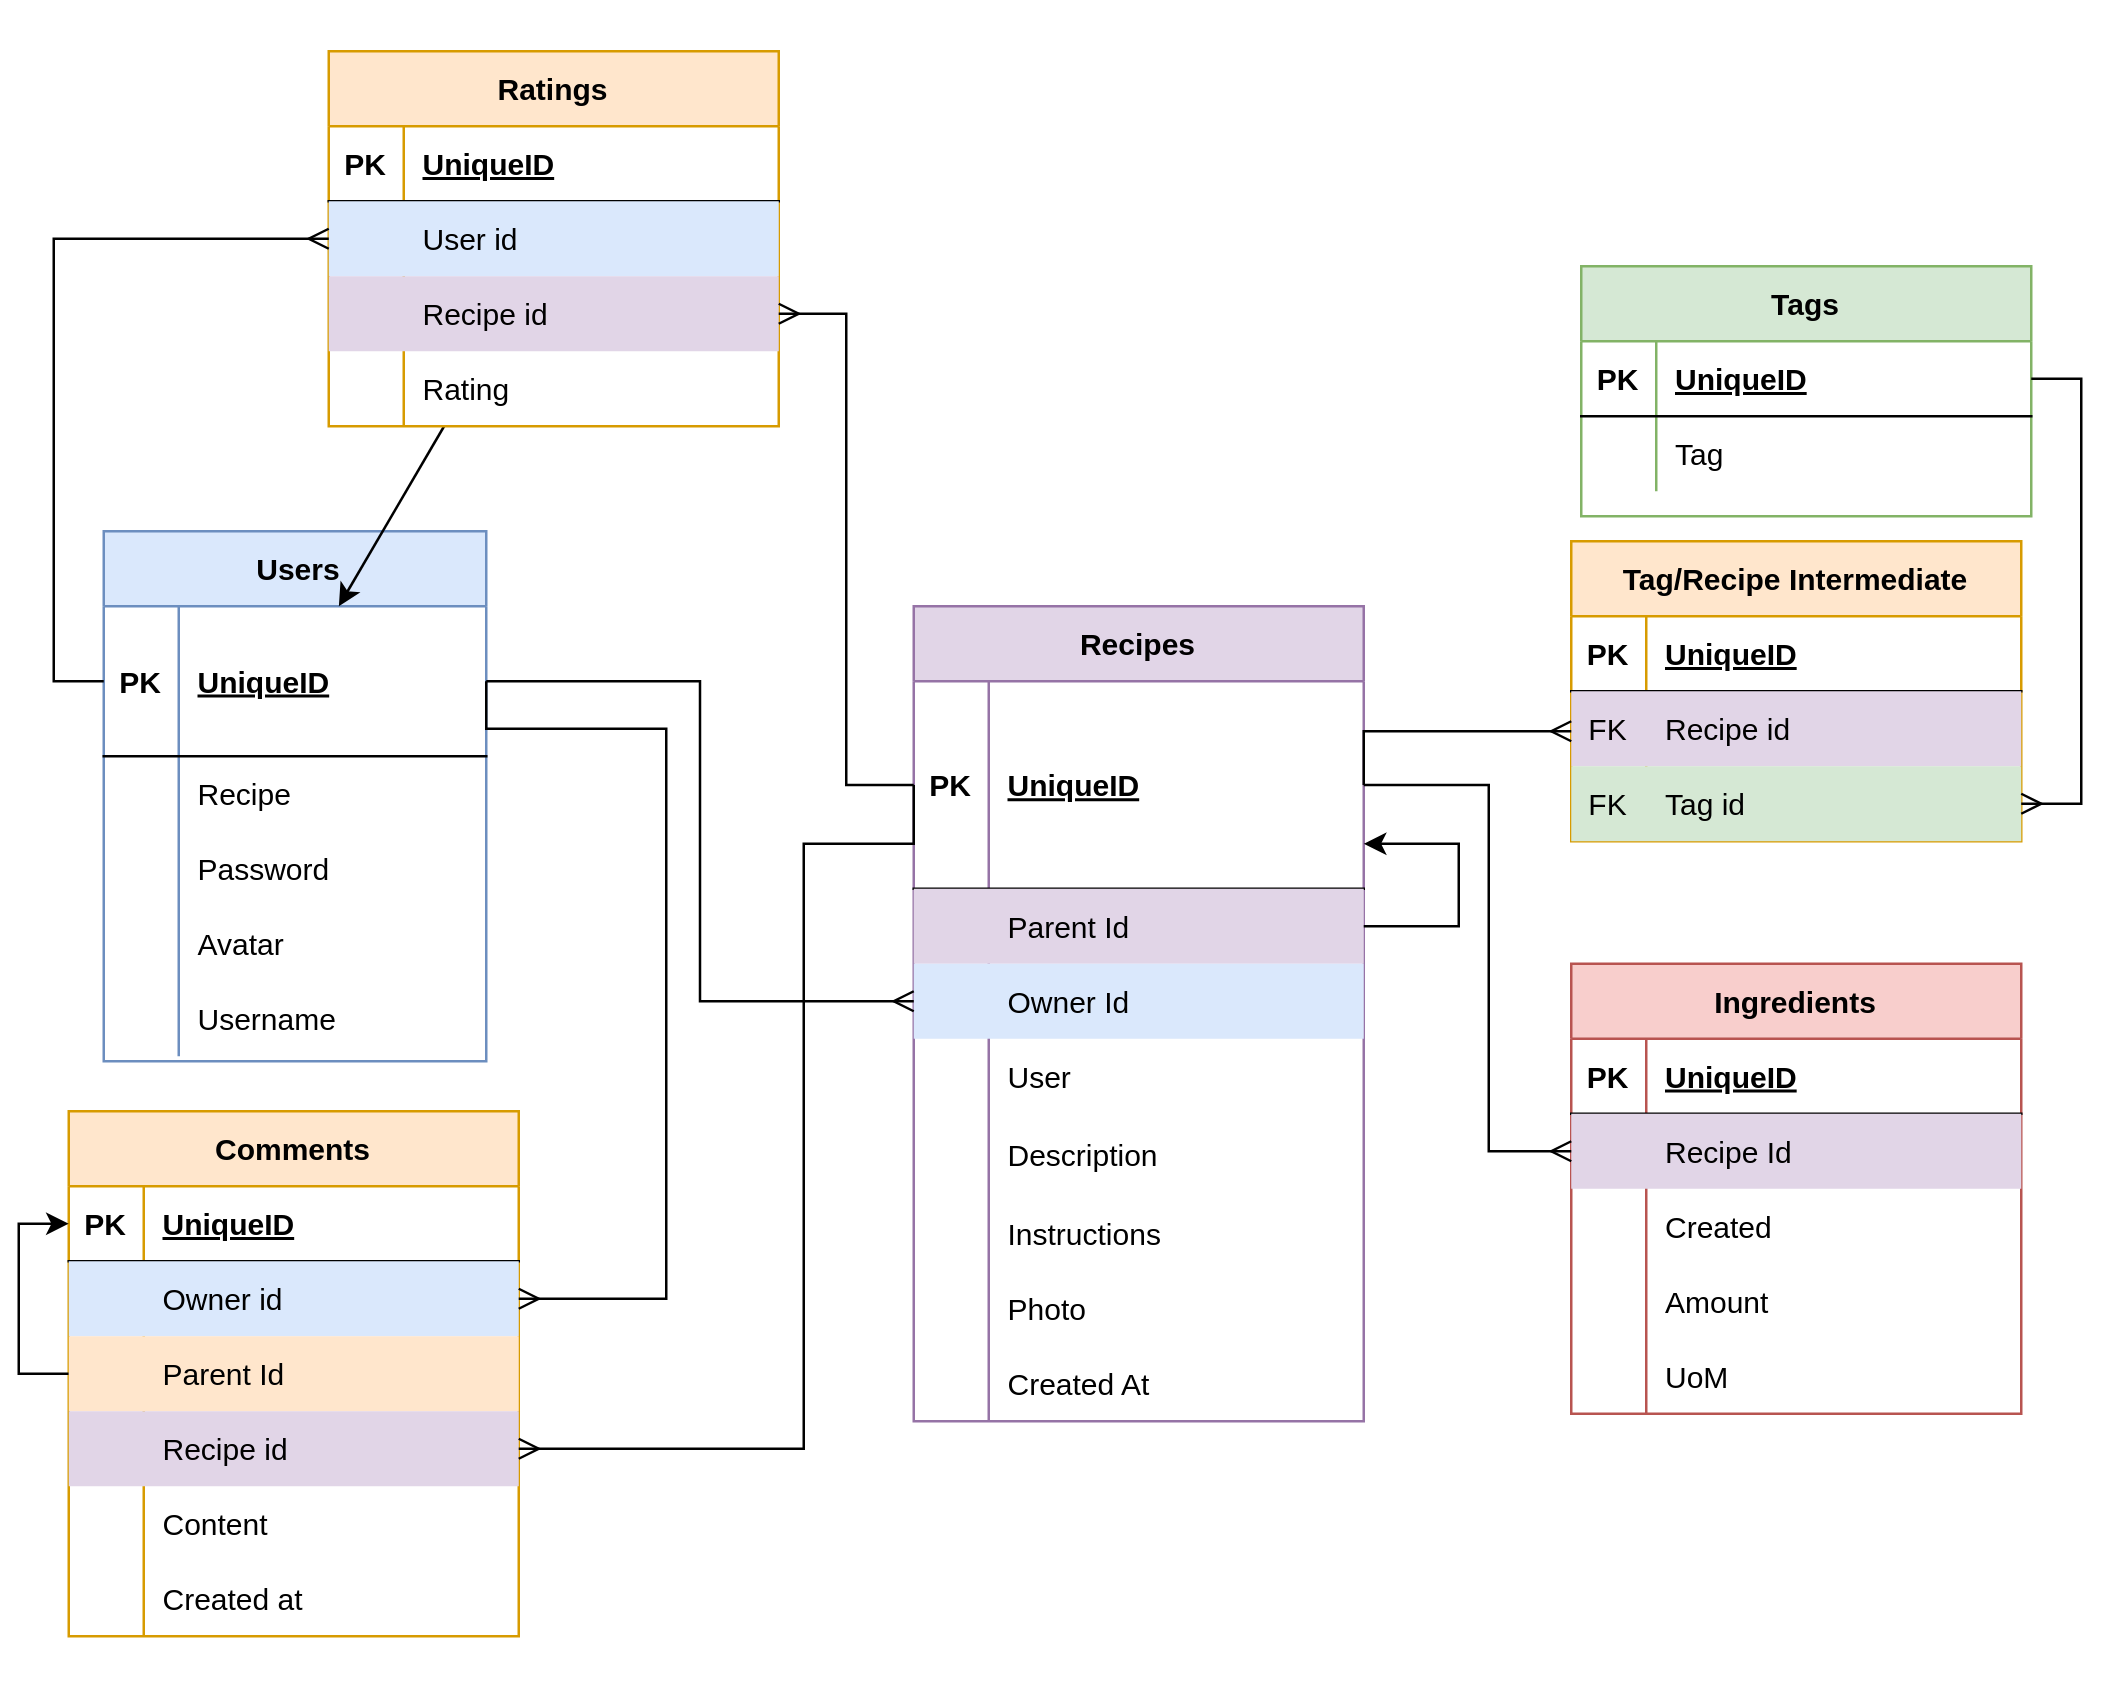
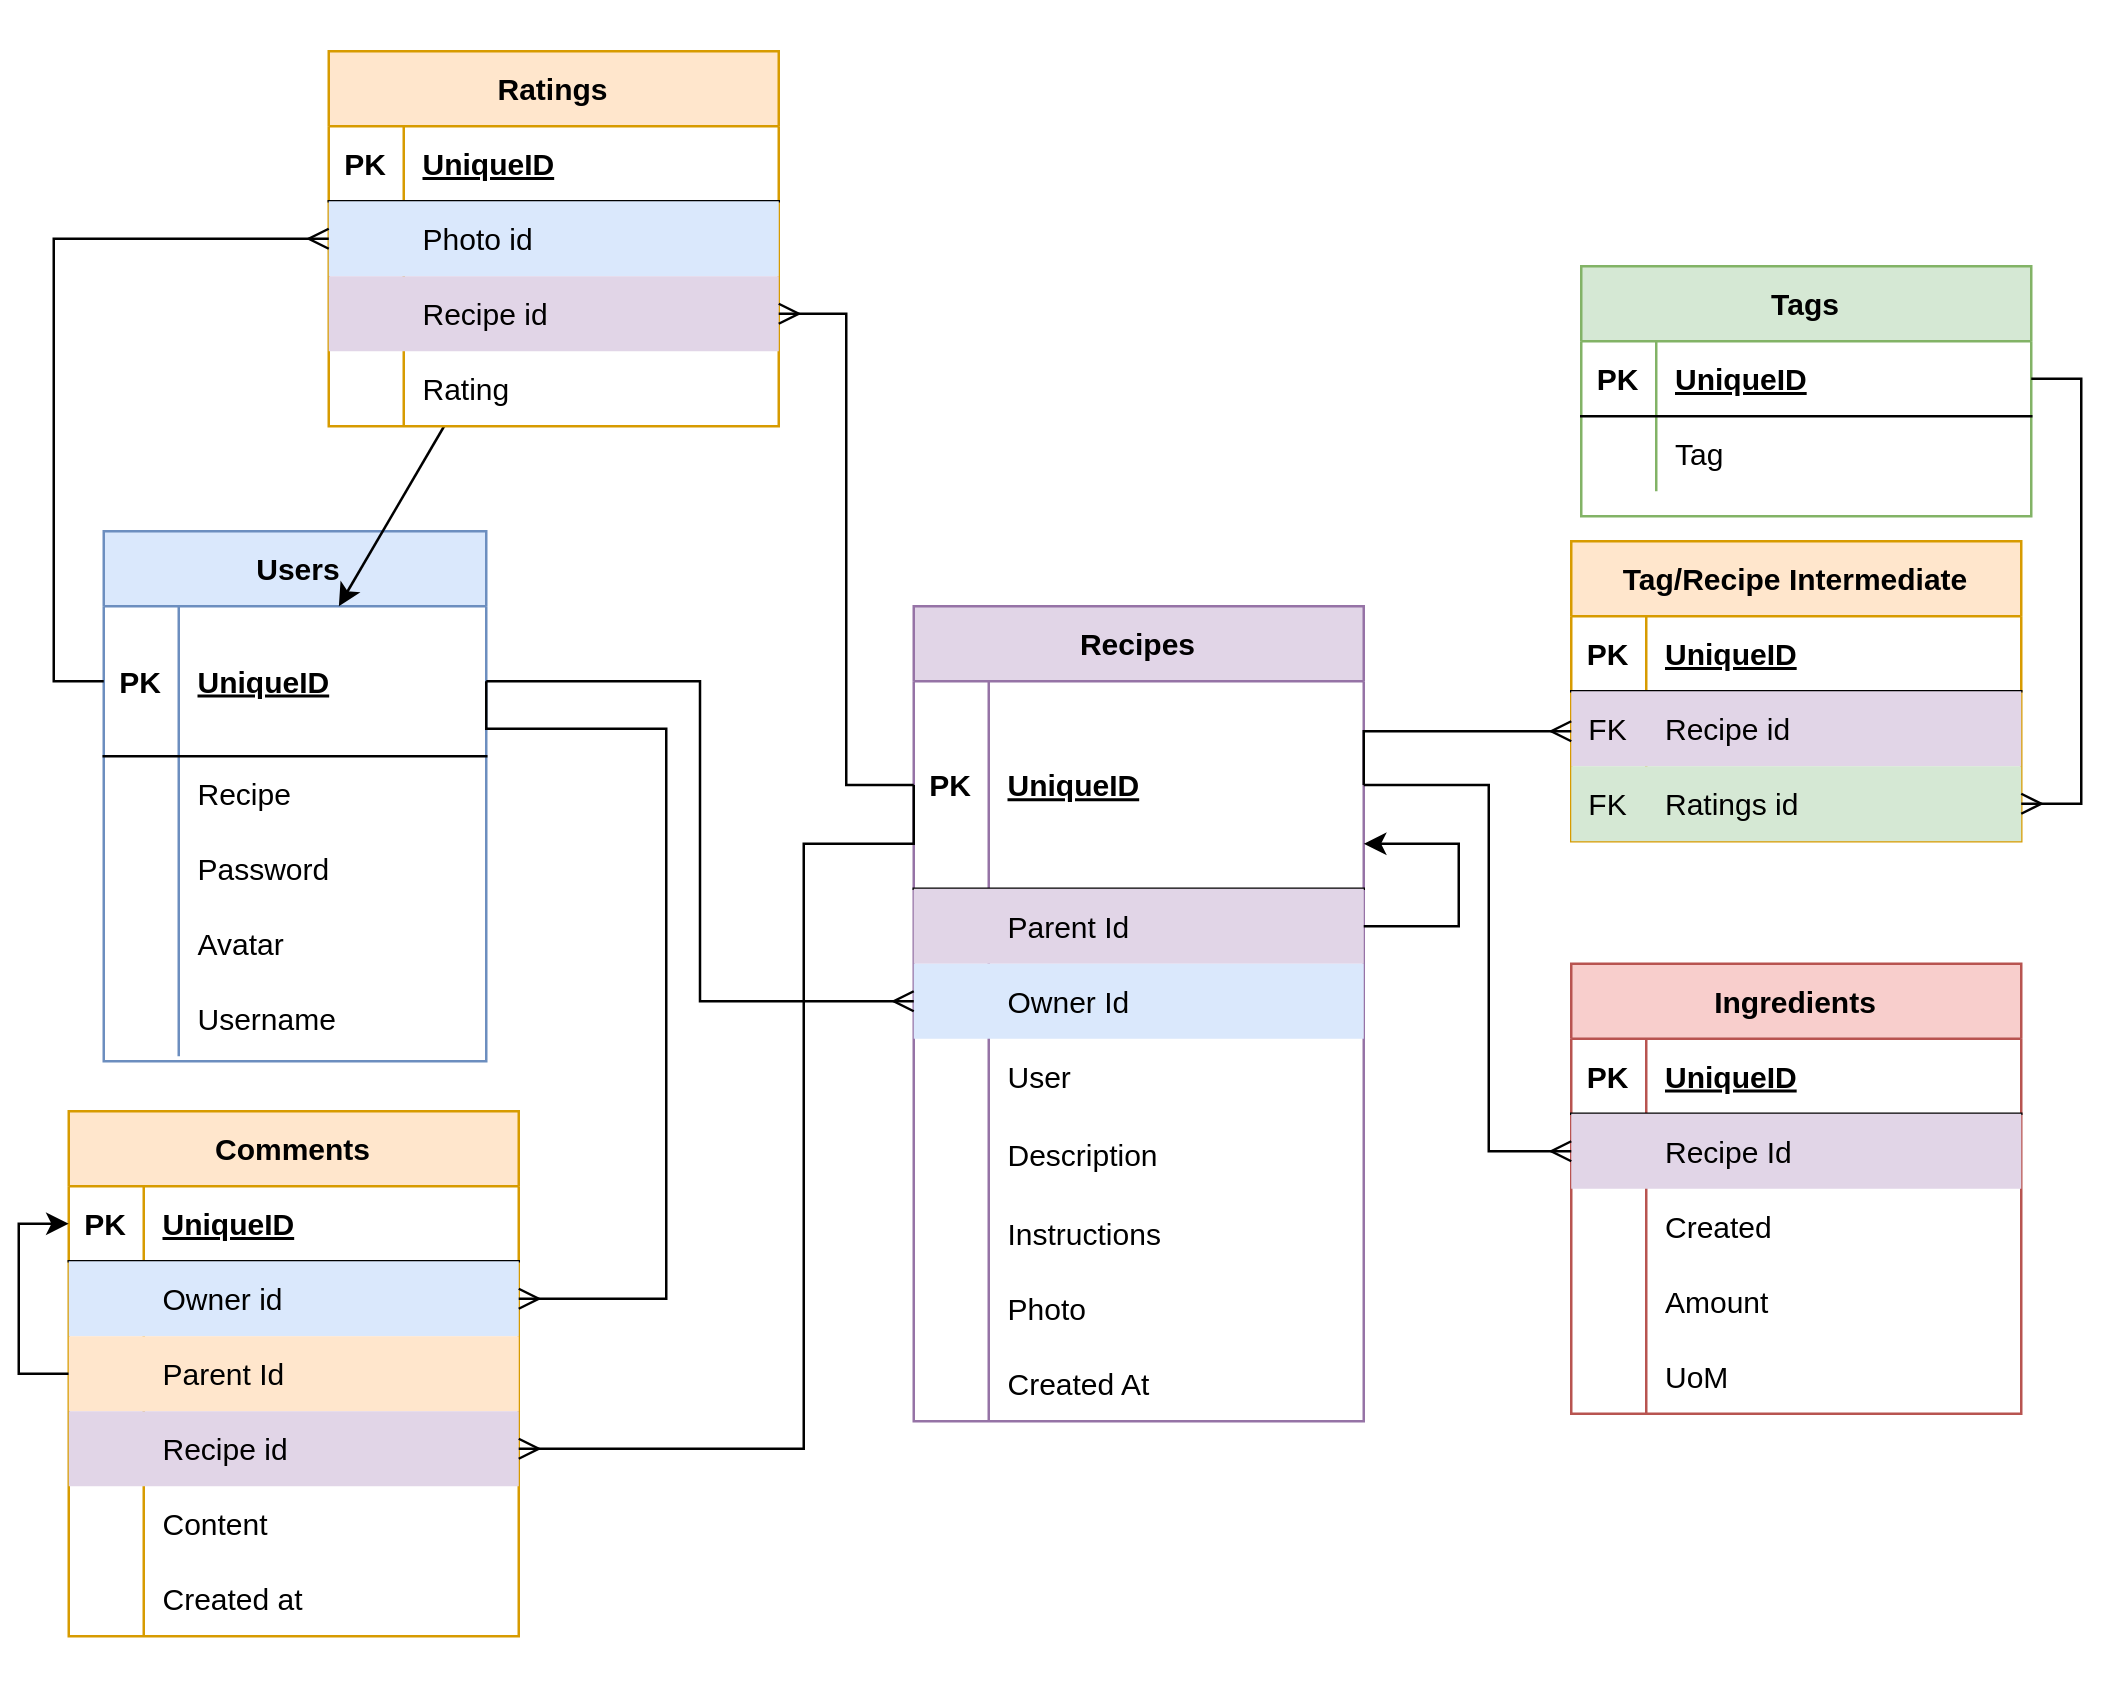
- <mxCell id="78" value="User id" style="shape=partialRectangle;connectable=0;fillColor=none;top=0;left=0;bottom=0;right=0;align=left;spacingLeft=6;overflow=hidden;" parent="76" vertex="1"><mxGeometry x="30" width="150" height="30" as="geometry"><mxRectangle width="150" height="30" as="alternateBounds" /></mxGeometry></mxCell>
+ <mxCell id="78" value="Photo id" style="shape=partialRectangle;connectable=0;fillColor=none;top=0;left=0;bottom=0;right=0;align=left;spacingLeft=6;overflow=hidden;" parent="76" vertex="1"><mxGeometry x="30" width="150" height="30" as="geometry"><mxRectangle width="150" height="30" as="alternateBounds" /></mxGeometry></mxCell>
- <mxCell id="94" value="Tag id" style="shape=partialRectangle;connectable=0;fillColor=none;top=0;left=0;bottom=0;right=0;align=left;spacingLeft=6;overflow=hidden;" parent="92" vertex="1"><mxGeometry x="30" width="150" height="30" as="geometry"><mxRectangle width="150" height="30" as="alternateBounds" /></mxGeometry></mxCell>
+ <mxCell id="94" value="Ratings id" style="shape=partialRectangle;connectable=0;fillColor=none;top=0;left=0;bottom=0;right=0;align=left;spacingLeft=6;overflow=hidden;" parent="92" vertex="1"><mxGeometry x="30" width="150" height="30" as="geometry"><mxRectangle width="150" height="30" as="alternateBounds" /></mxGeometry></mxCell>
